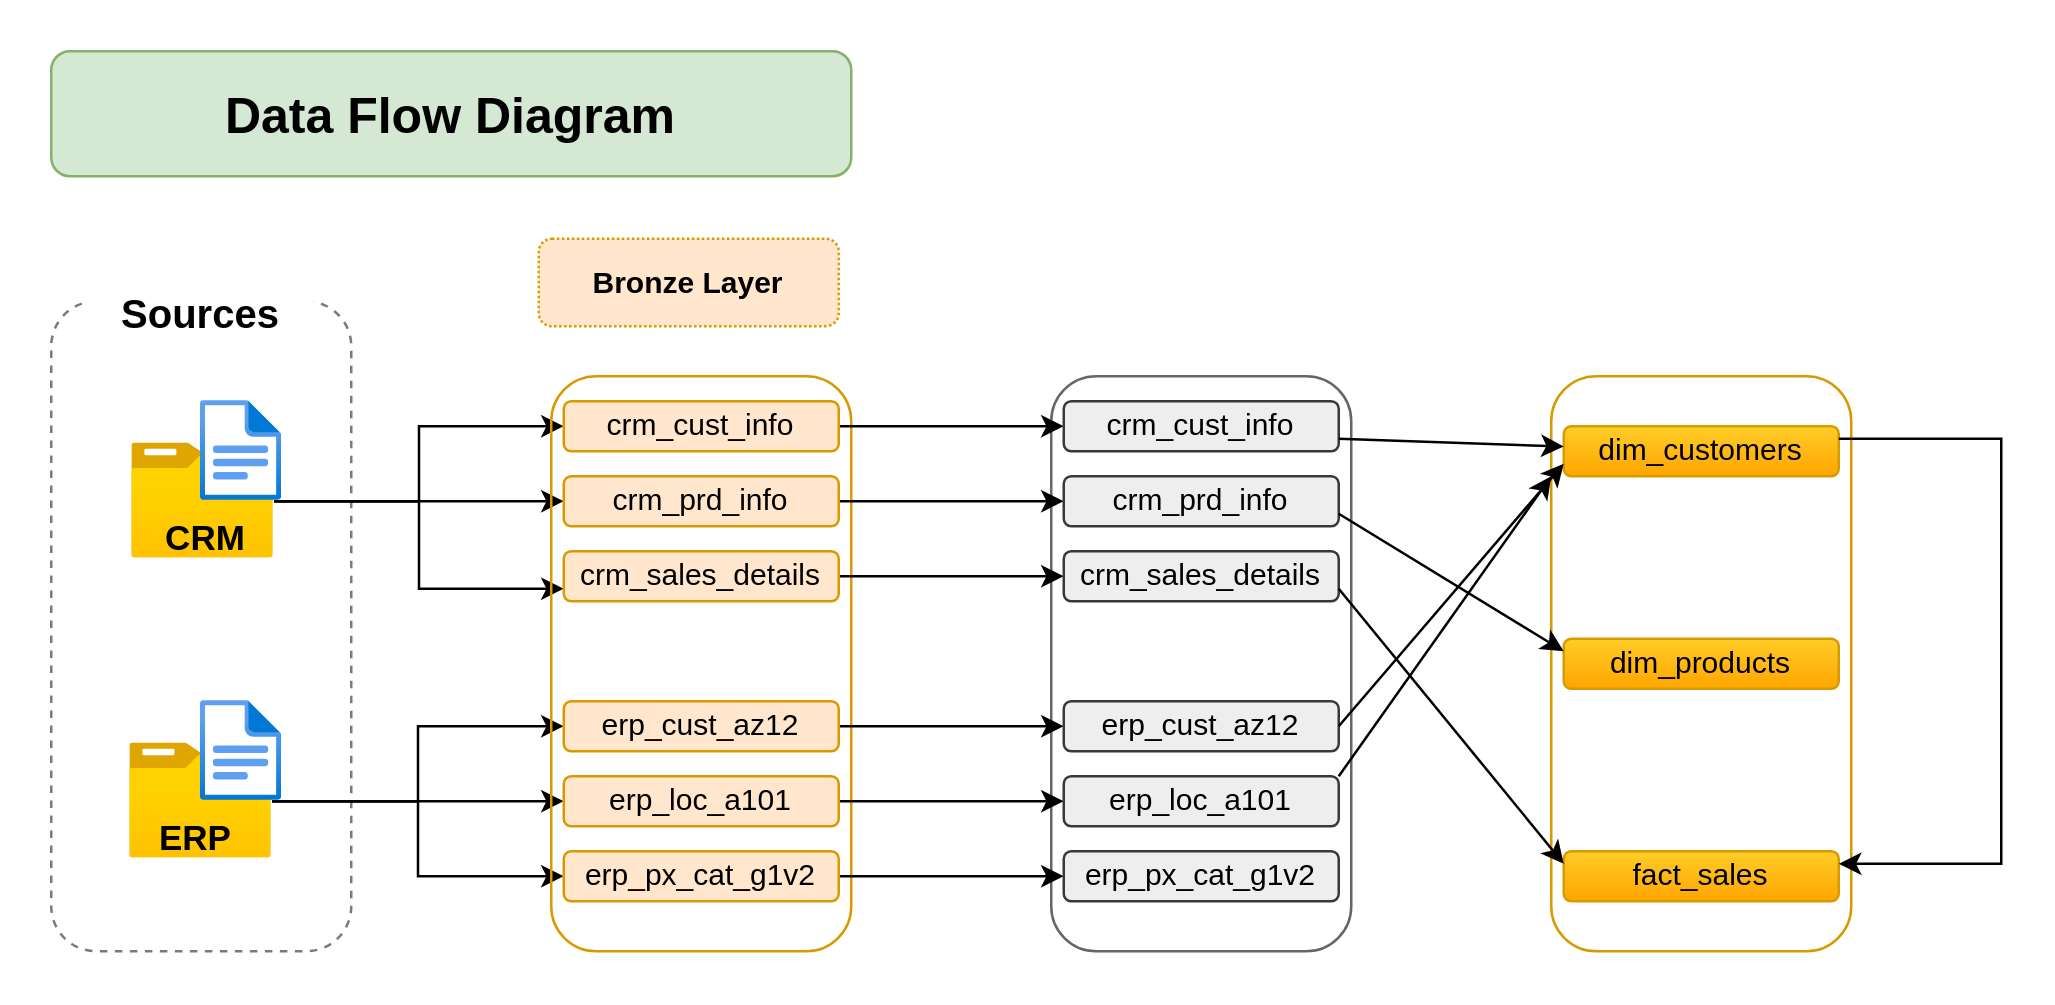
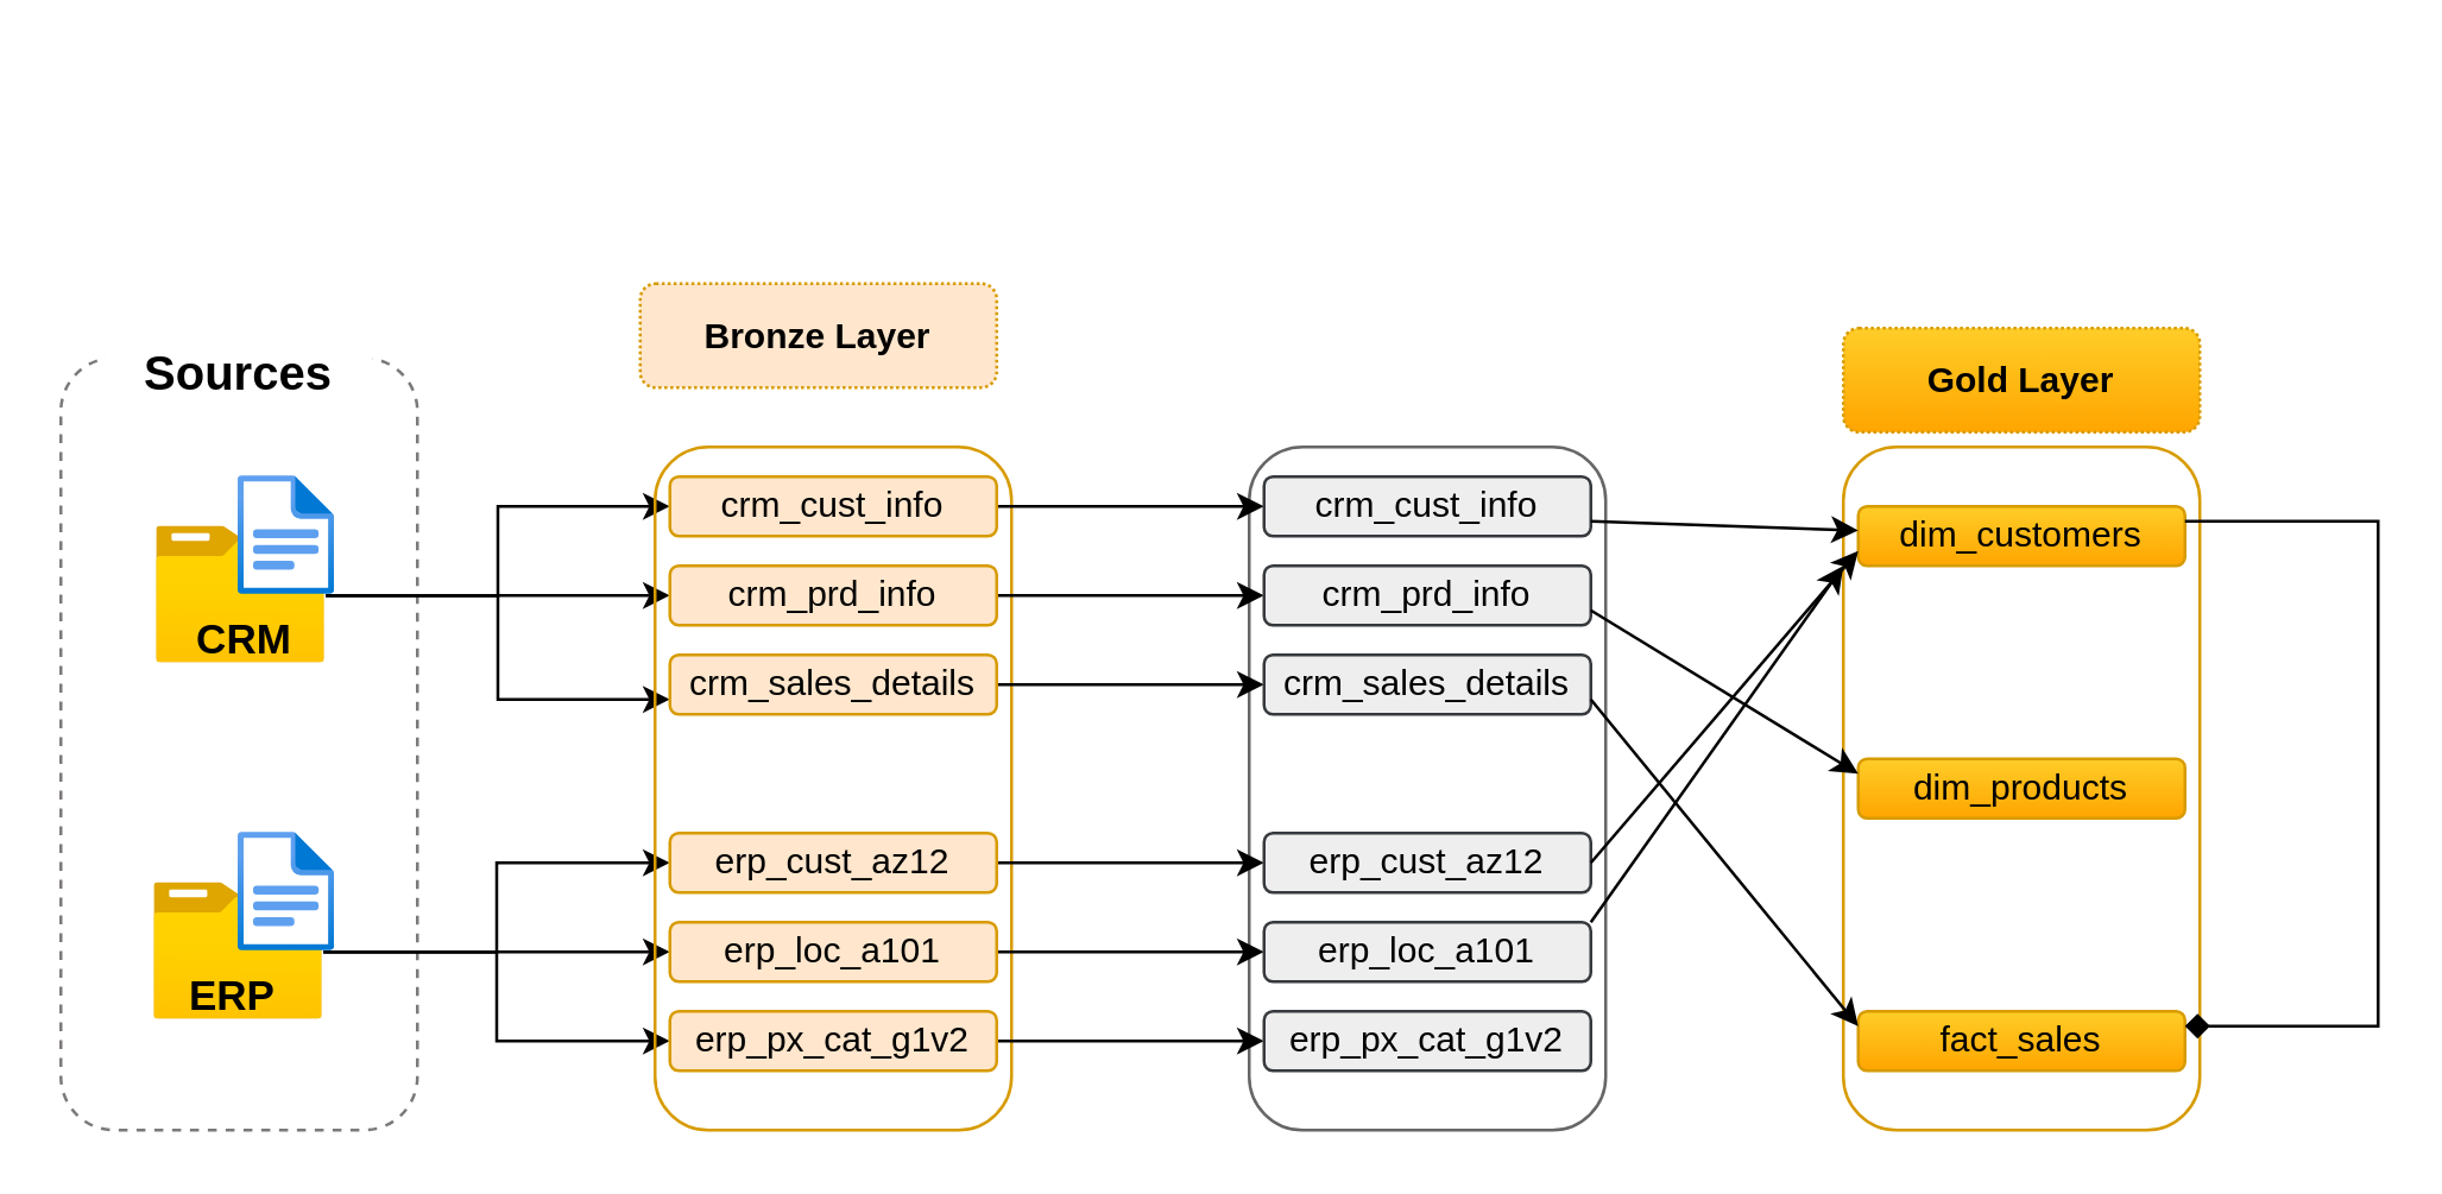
- <mxCell id="2" value="&lt;font style=&quot;font-size: 20px;&quot;&gt;&lt;b style=&quot;&quot;&gt;Data Flow Diagram&lt;/b&gt;&lt;/font&gt;" style="text;html=1;align=center;verticalAlign=middle;whiteSpace=wrap;rounded=1;fillColor=#d5e8d4;strokeColor=#82b366;" parent="1" vertex="1"><mxGeometry y="20" width="320" height="50" as="geometry" x="20" /></mxCell>
+ <mxCell id="21" value="Gold Layer" style="rounded=1;whiteSpace=wrap;html=1;dashed=1;dashPattern=1 1;fillColor=#ffcd28;strokeColor=#d79b00;fontStyle=1;gradientColor=#ffa500;" parent="1" vertex="1"><mxGeometry x="620" y="110" width="120" height="35" as="geometry" /></mxCell>
- <mxCell id="48" value="" style="endArrow=classic;html=1;rounded=0;entryX=1;entryY=0.25;entryDx=0;entryDy=0;exitX=1;exitY=0.25;exitDx=0;exitDy=0;" edge="1" parent="1" source="40" target="42"><mxGeometry width="50" height="50" relative="1" as="geometry"><mxPoint x="420" y="180" as="sourcePoint" /><mxPoint x="470" y="130" as="targetPoint" /><Array as="points"><mxPoint x="800" y="175" /><mxPoint x="800" y="210" /><mxPoint x="800" y="345" /></Array></mxGeometry></mxCell>
+ <mxCell id="48" value="" style="endArrow=diamond;html=1;rounded=0;entryX=1;entryY=0.25;entryDx=0;entryDy=0;exitX=1;exitY=0.25;exitDx=0;exitDy=0;" edge="1" parent="1" source="40" target="42"><mxGeometry width="50" height="50" relative="1" as="geometry"><mxPoint x="420" y="180" as="sourcePoint" /><mxPoint x="470" y="130" as="targetPoint" /><Array as="points"><mxPoint x="800" y="175" /><mxPoint x="800" y="210" /><mxPoint x="800" y="345" /></Array></mxGeometry></mxCell>
